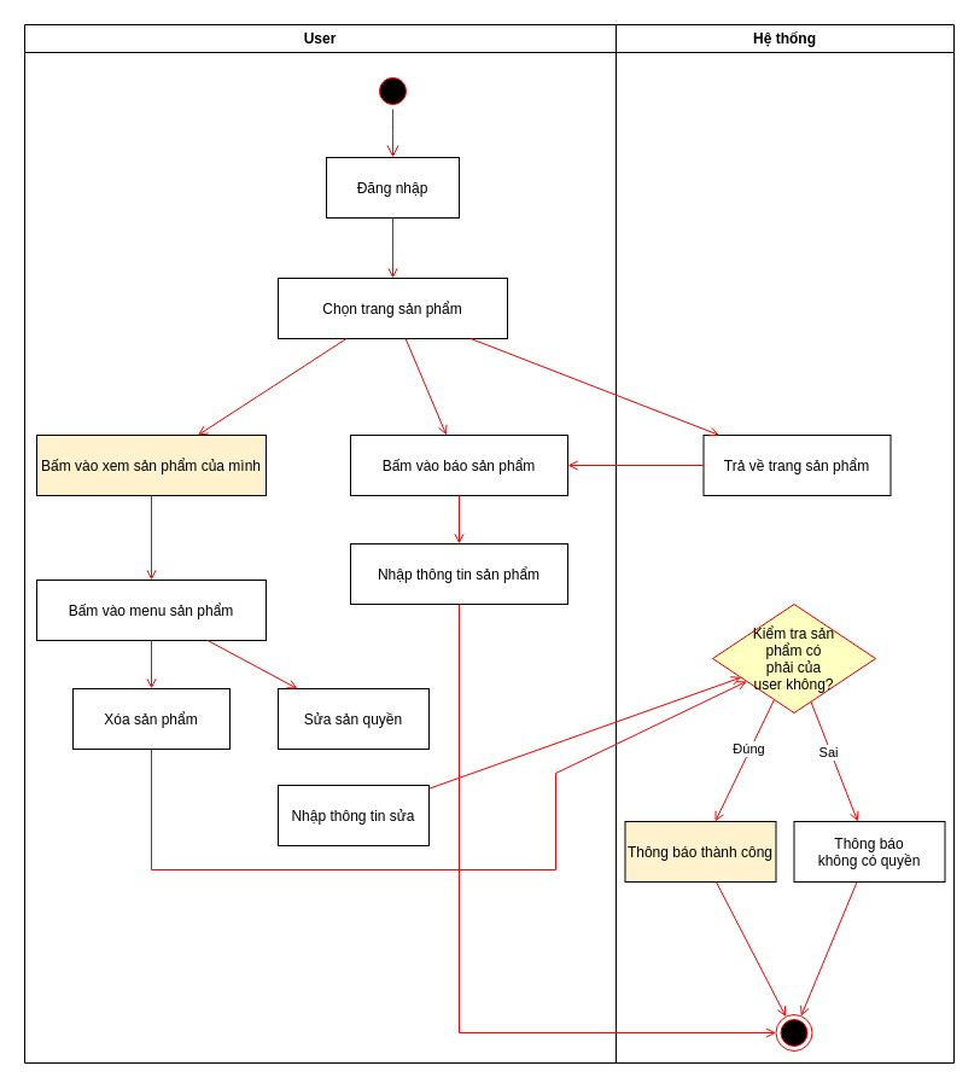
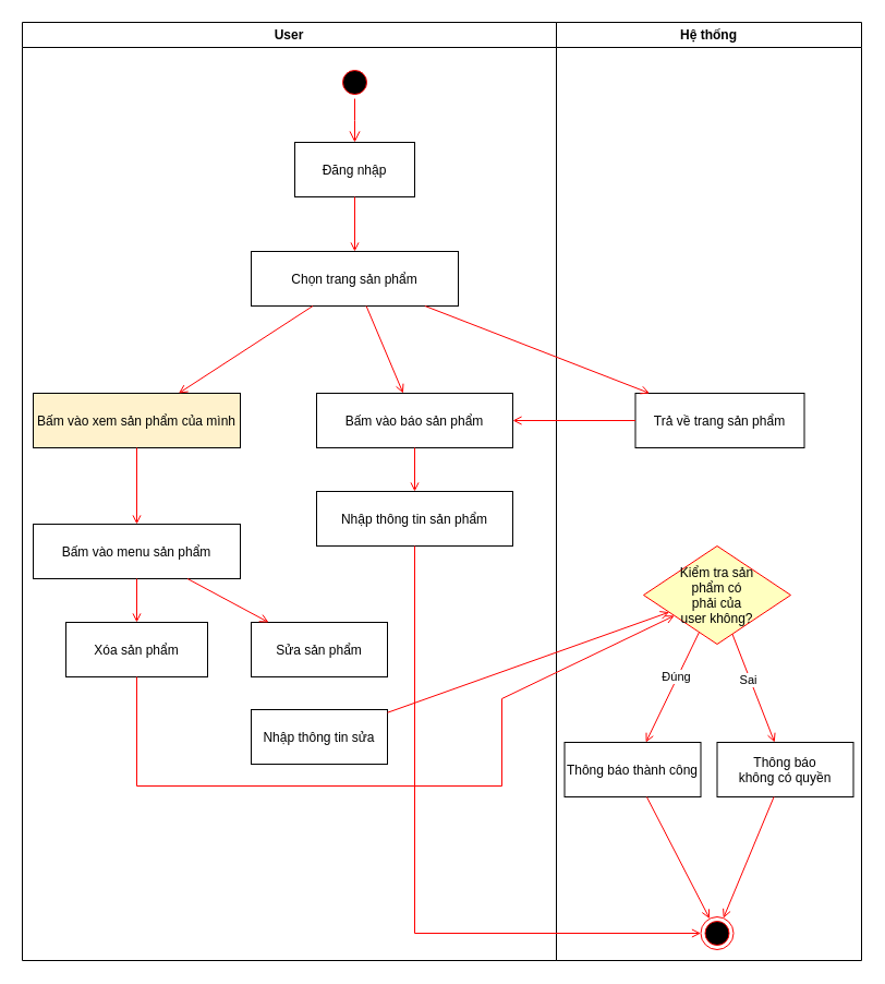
- <mxCell id="15" value="Sửa sản quyền" style="" vertex="1" parent="2"><mxGeometry x="210" y="550" width="125" height="50" as="geometry" /></mxCell>
+ <mxCell id="15" value="Sửa sản phẩm" style="" vertex="1" parent="2"><mxGeometry x="210" y="550" width="125" height="50" as="geometry" /></mxCell>
- <mxCell id="25" value="Thông báo thành công" style="fillColor=#fff2cc;" vertex="1" parent="21"><mxGeometry x="7.5" y="660" width="125" height="50" as="geometry" /></mxCell>
+ <mxCell id="25" value="Thông báo thành công" style="" vertex="1" parent="21"><mxGeometry x="7.5" y="660" width="125" height="50" as="geometry" /></mxCell>
